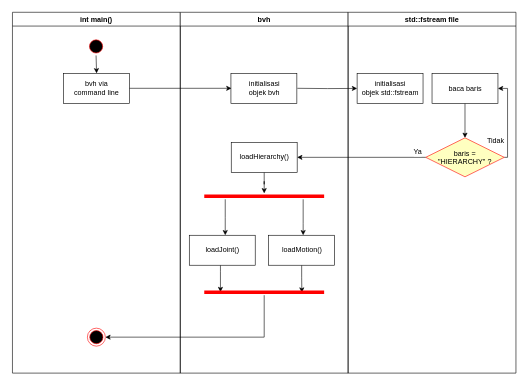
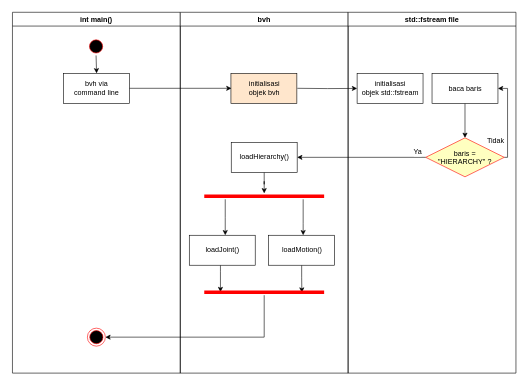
- <mxCell id="8" value="&lt;div&gt;initialisasi &lt;br&gt;&lt;/div&gt;&lt;div&gt;objek bvh&lt;/div&gt;" style="html=1;" vertex="1" parent="5"><mxGeometry x="84.5" y="102" width="110" height="50" as="geometry" /></mxCell>
+ <mxCell id="8" value="&lt;div&gt;initialisasi &lt;br&gt;&lt;/div&gt;&lt;div&gt;objek bvh&lt;/div&gt;" style="html=1;fillColor=#ffe6cc;" vertex="1" parent="5"><mxGeometry x="84.5" y="102" width="110" height="50" as="geometry" /></mxCell>
